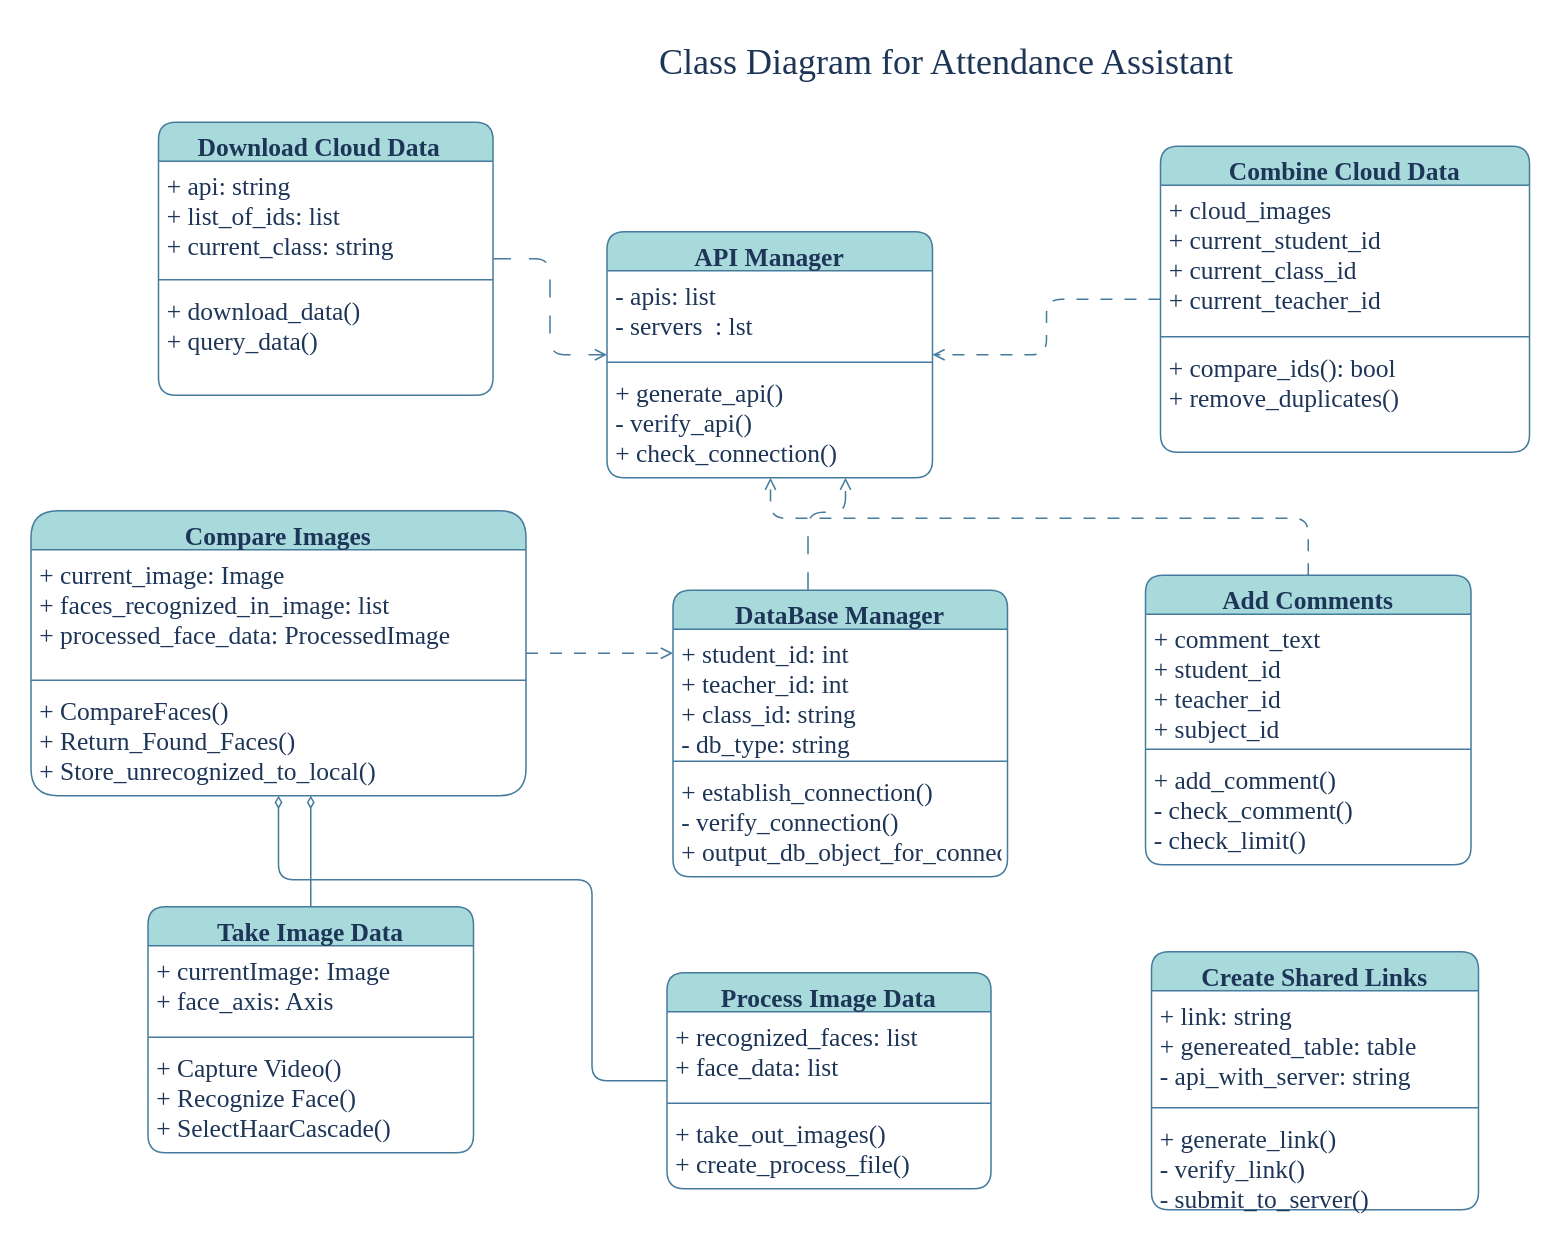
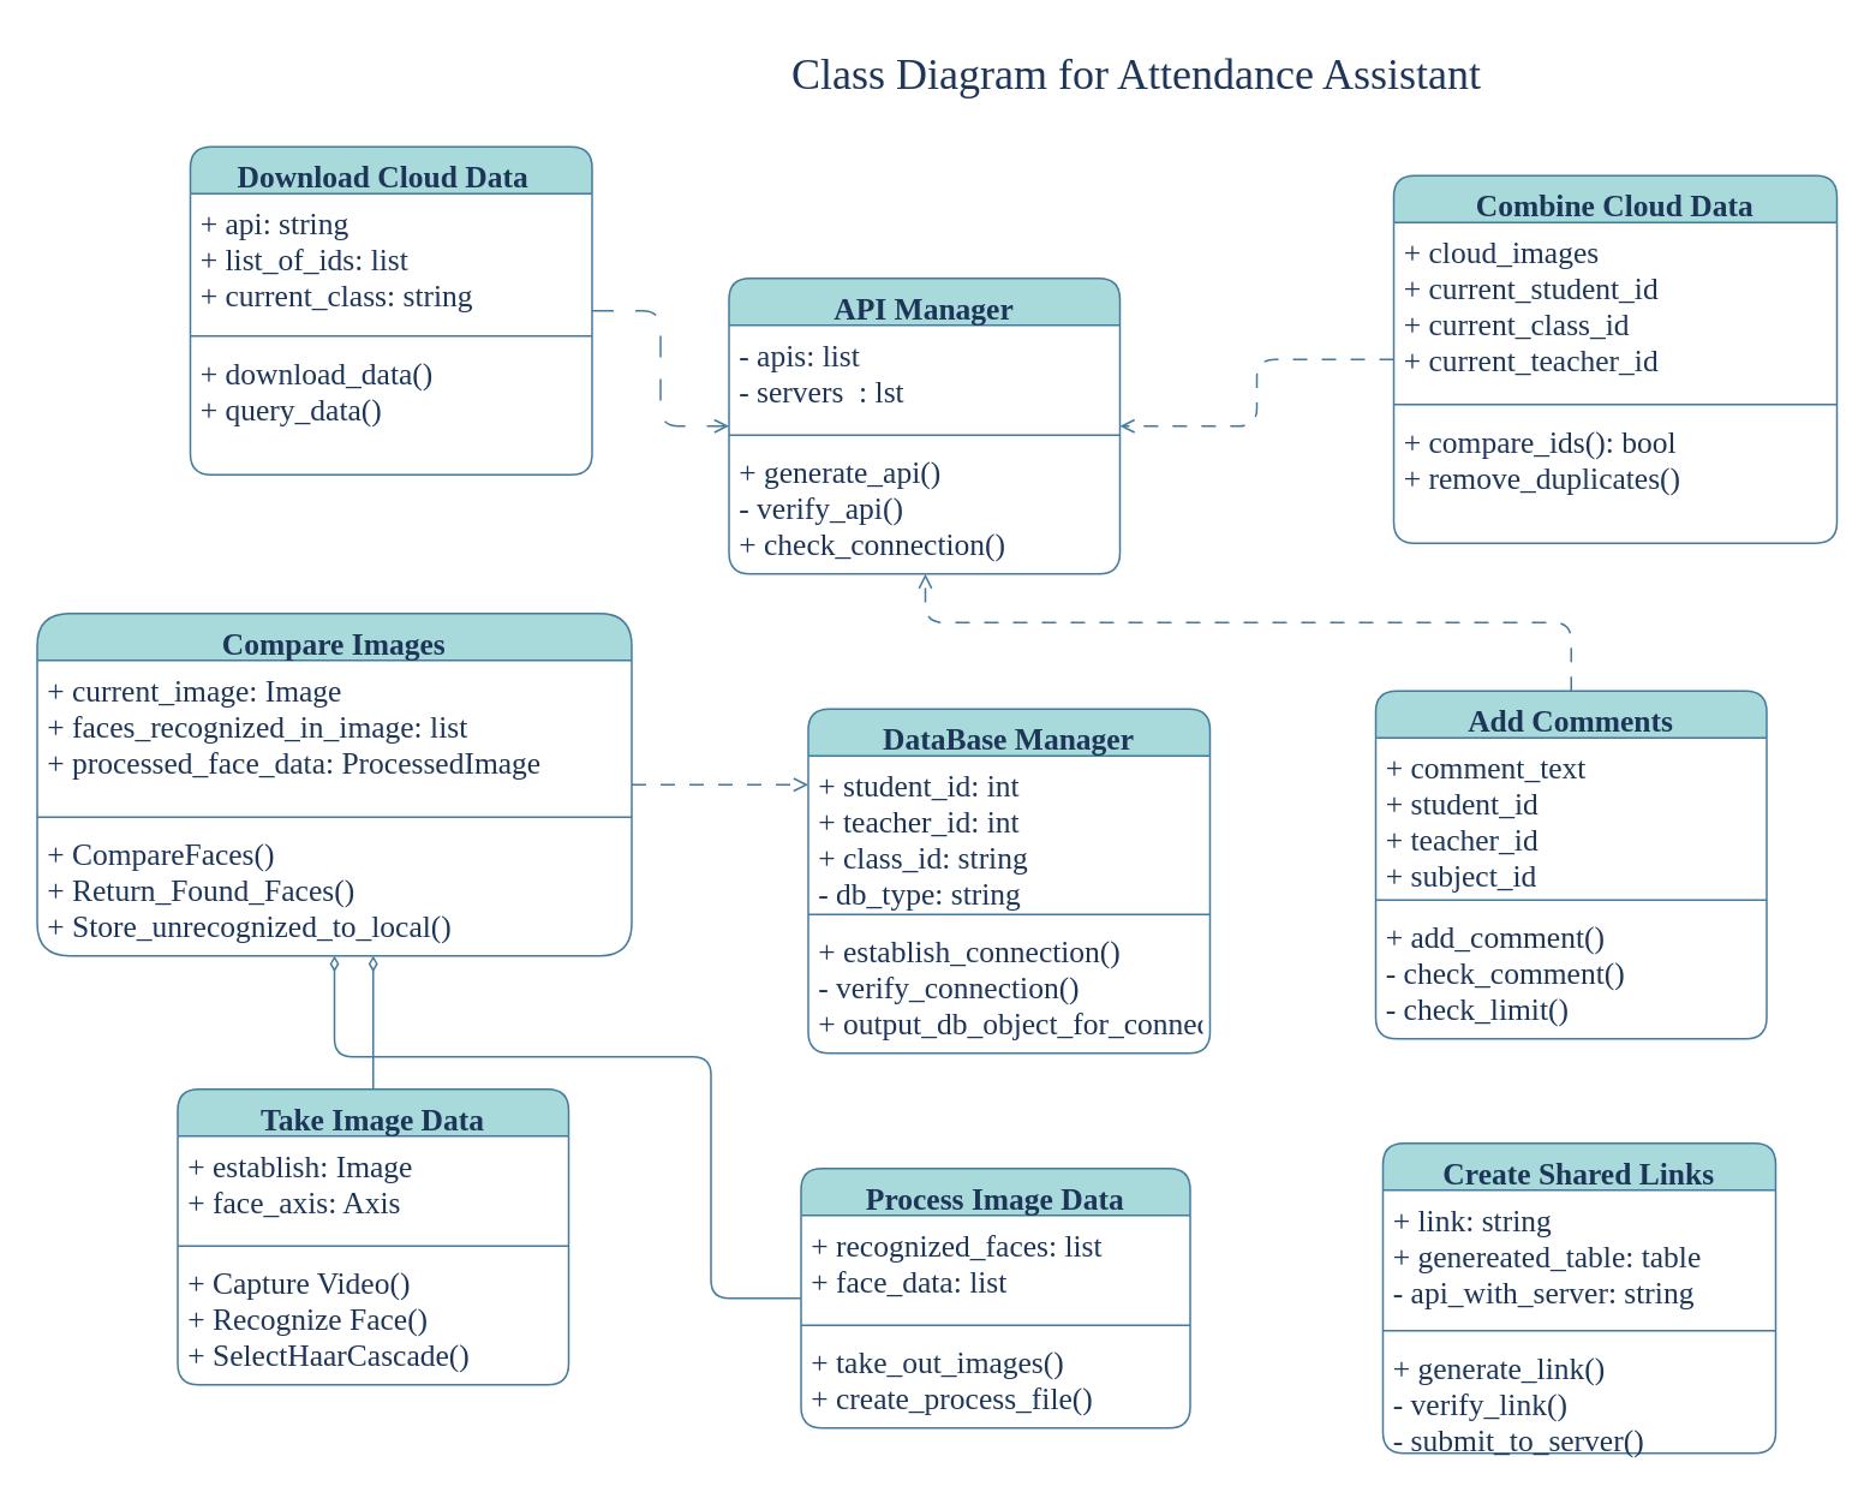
- <mxCell id="36" style="edgeStyle=orthogonalEdgeStyle;rounded=1;orthogonalLoop=1;jettySize=auto;html=1;strokeColor=#457B9D;fontColor=#1D3557;fillColor=#A8DADC;dashed=1;dashPattern=12 12;endArrow=open;endFill=0;" edge="1" parent="1" source="37" target="41"><mxGeometry relative="1" as="geometry"><Array as="points"><mxPoint x="538" y="341" /><mxPoint x="563" y="341" /></Array></mxGeometry></mxCell>
- <mxCell id="4" value="+ currentImage: Image&#10;+ face_axis: Axis&#10;" style="text;strokeColor=none;fillColor=none;align=left;verticalAlign=top;spacingLeft=4;spacingRight=4;overflow=hidden;rotatable=0;points=[[0,0.5],[1,0.5]];portConstraint=eastwest;rounded=1;labelBackgroundColor=none;fontColor=#1D3557;swimlaneFillColor=none;fontFamily=Product Sans;fontSource=https%3A%2F%2Ffonts.googleapis.com%2Fcss%3Ffamily%3DProduct%2BSans;fontSize=17;" parent="3" vertex="1"><mxGeometry y="26" width="217" height="57" as="geometry" /></mxCell>
+ <mxCell id="4" value="+ establish: Image&#10;+ face_axis: Axis&#10;" style="text;strokeColor=none;fillColor=none;align=left;verticalAlign=top;spacingLeft=4;spacingRight=4;overflow=hidden;rotatable=0;points=[[0,0.5],[1,0.5]];portConstraint=eastwest;rounded=1;labelBackgroundColor=none;fontColor=#1D3557;swimlaneFillColor=none;fontFamily=Product Sans;fontSource=https%3A%2F%2Ffonts.googleapis.com%2Fcss%3Ffamily%3DProduct%2BSans;fontSize=17;" parent="3" vertex="1"><mxGeometry y="26" width="217" height="57" as="geometry" /></mxCell>
